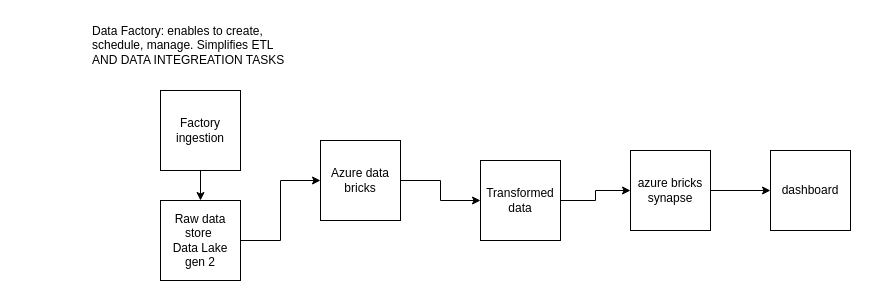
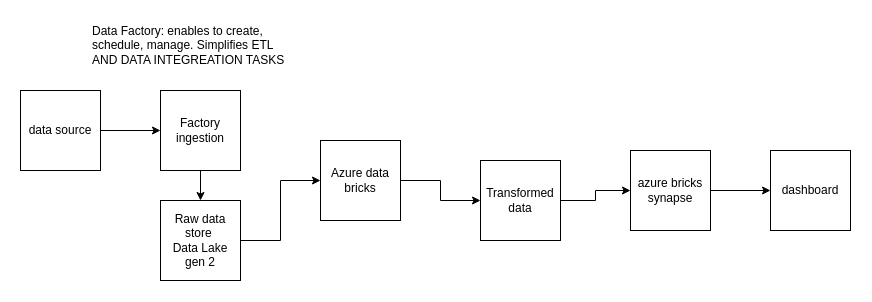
+ <mxCell id="3" value="data source" style="whiteSpace=wrap;html=1;aspect=fixed;" vertex="1" parent="1"><mxGeometry x="20" y="90" width="80" height="80" as="geometry" /></mxCell>
+ <mxCell id="2" value="" style="edgeStyle=orthogonalEdgeStyle;rounded=0;orthogonalLoop=1;jettySize=auto;html=1;" edge="1" parent="1" source="3" target="5"><mxGeometry relative="1" as="geometry" /></mxCell>
